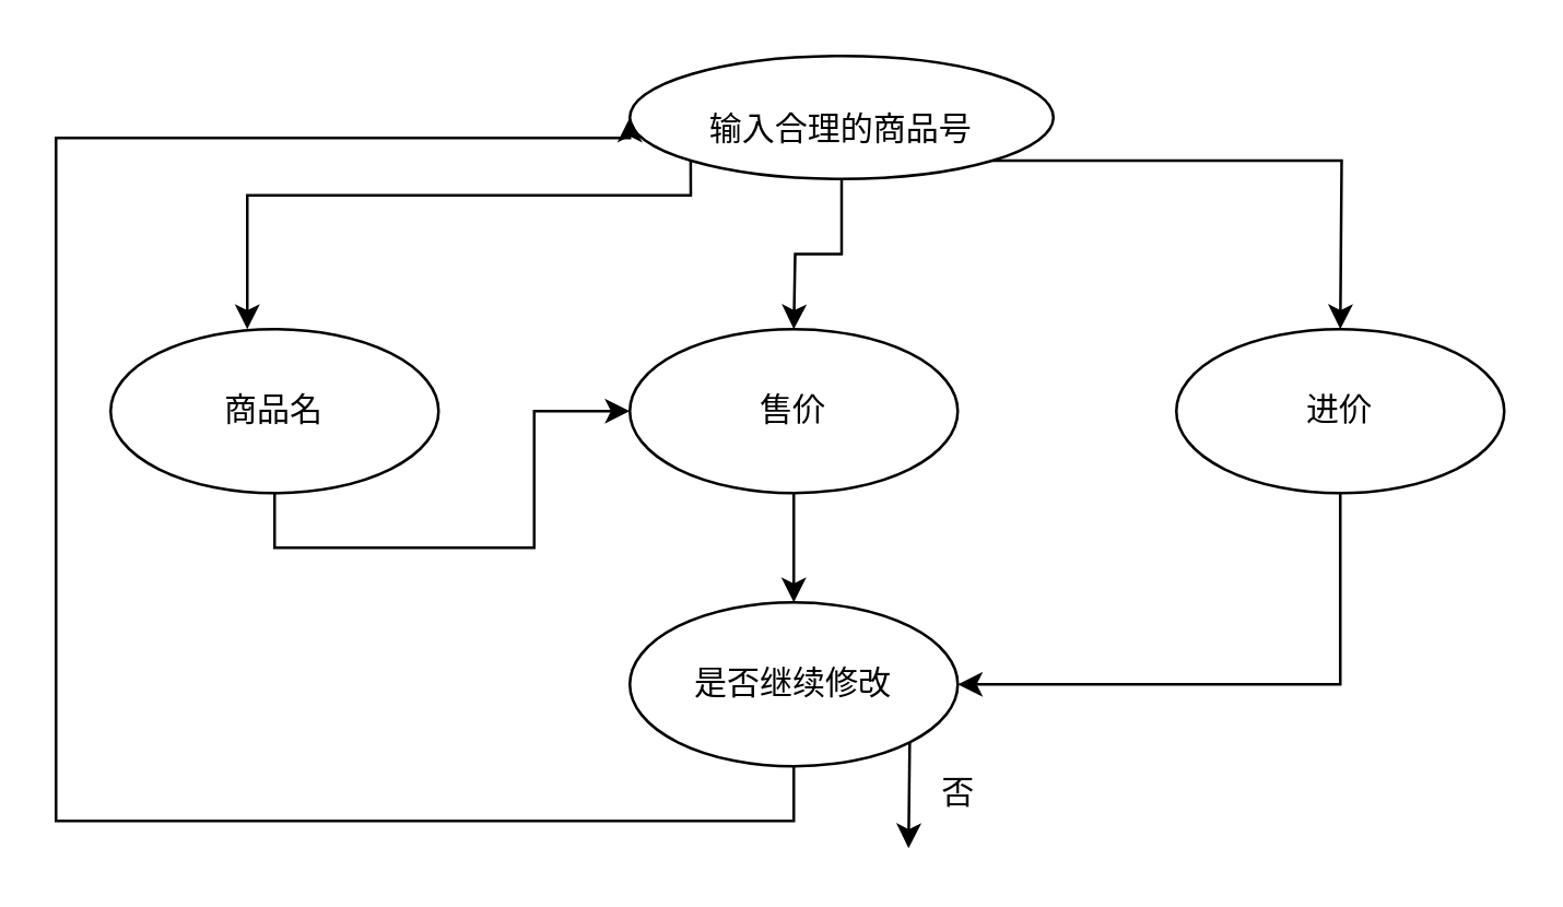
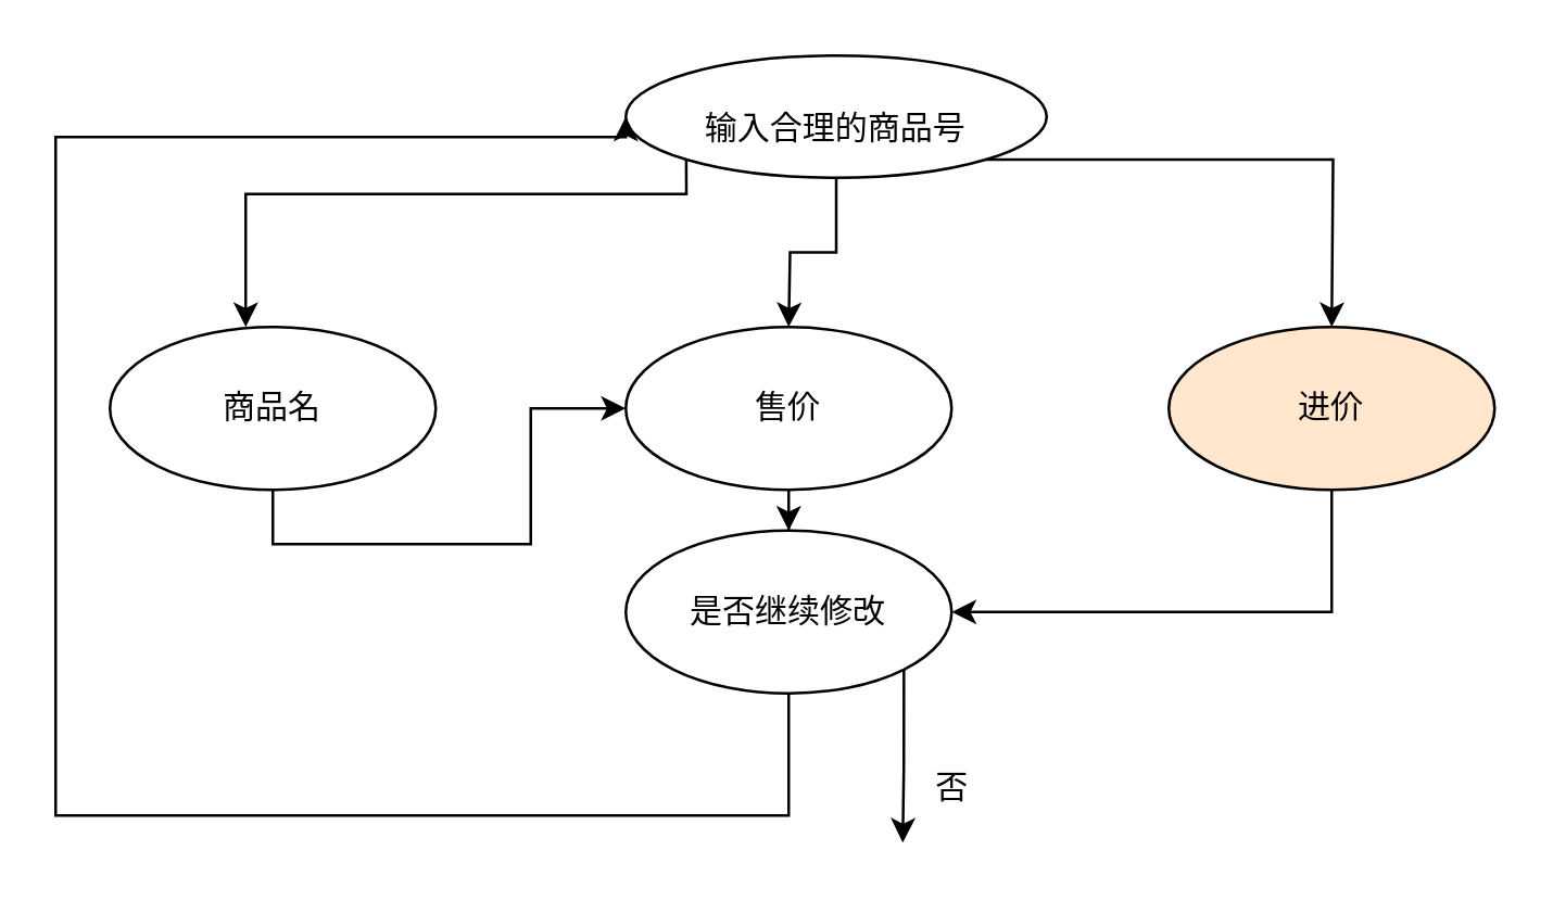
- <mxCell id="11" value="进价" style="ellipse;whiteSpace=wrap;html=1;fontSize=12;" vertex="1" parent="1"><mxGeometry x="430" y="120" width="120" height="60" as="geometry" /></mxCell>
+ <mxCell id="11" value="进价" style="ellipse;whiteSpace=wrap;html=1;fontSize=12;fillColor=#ffe6cc;" vertex="1" parent="1"><mxGeometry x="430" y="120" width="120" height="60" as="geometry" /></mxCell>
- <mxCell id="14" value="是否继续修改" style="ellipse;whiteSpace=wrap;html=1;fontSize=12;" vertex="1" parent="1"><mxGeometry x="230" y="220" width="120" height="60" as="geometry" /></mxCell>
+ <mxCell id="14" value="是否继续修改" style="ellipse;whiteSpace=wrap;html=1;fontSize=12;" vertex="1" parent="1"><mxGeometry x="230" y="195" width="120" height="60" as="geometry" /></mxCell>
